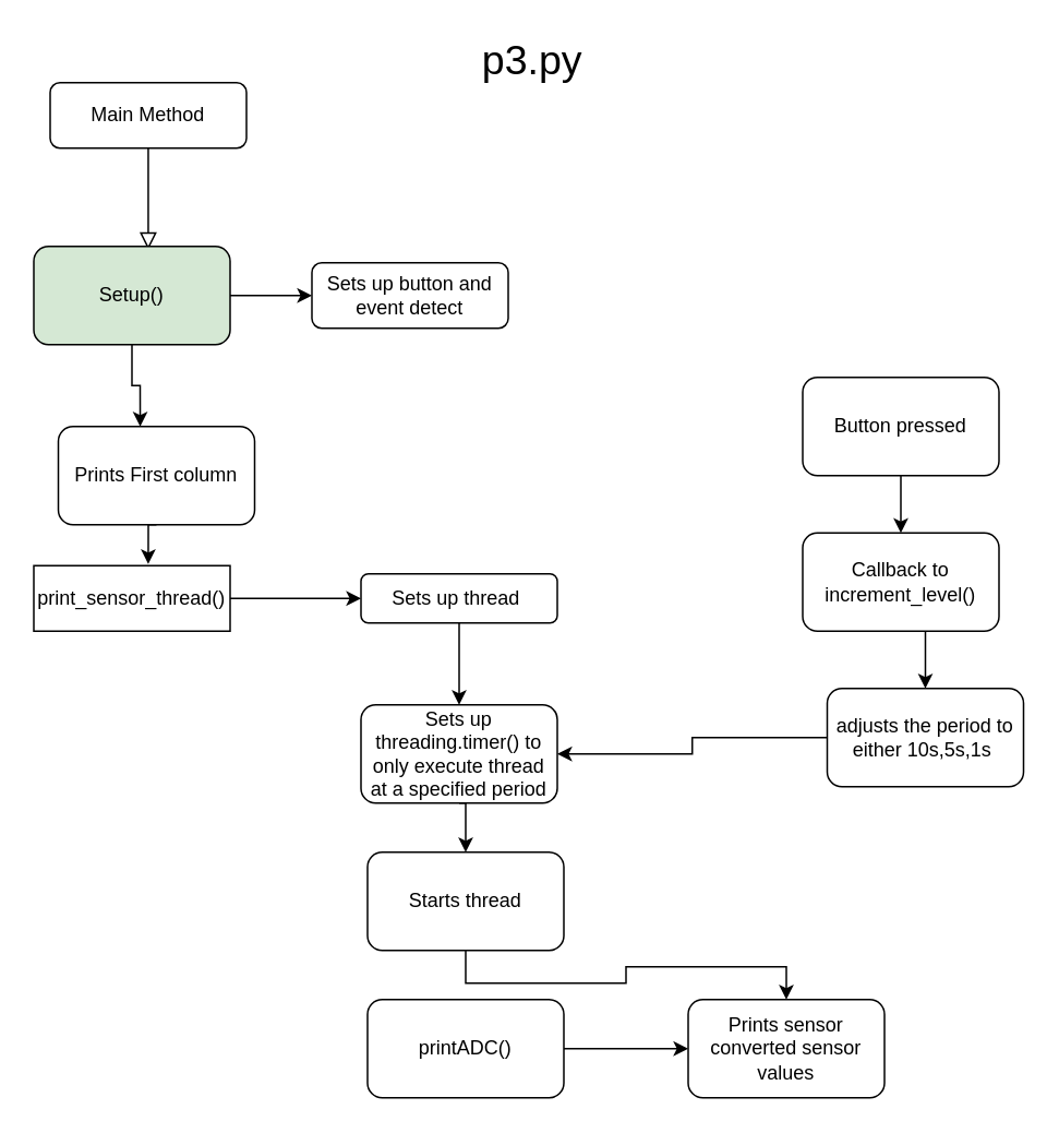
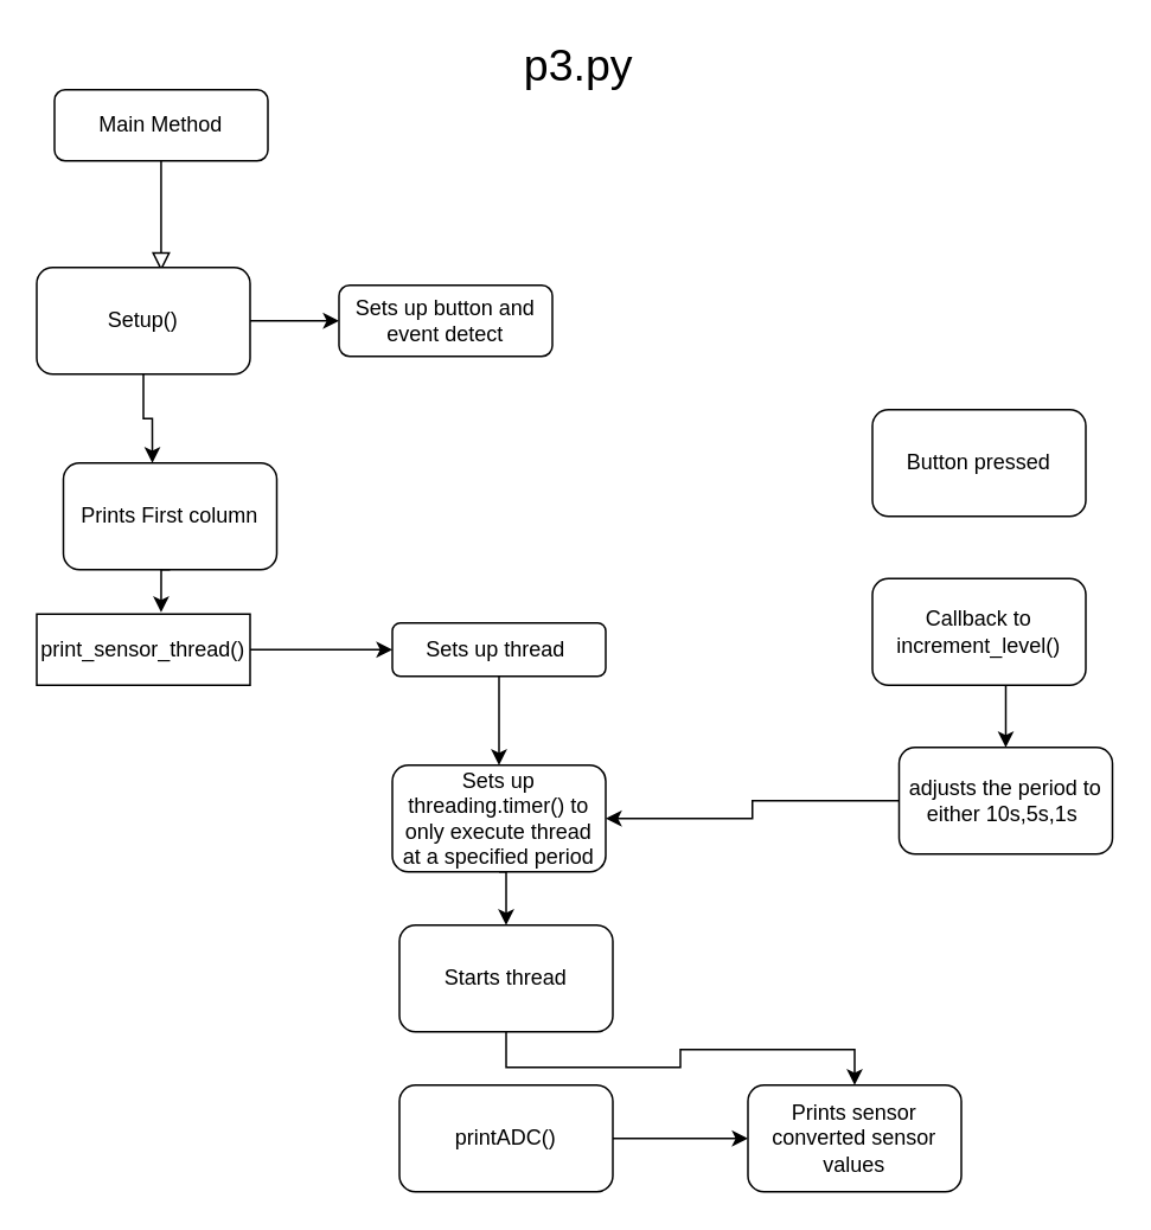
- <mxCell id="9" value="&lt;span&gt;Setup()&lt;/span&gt;" style="rounded=1;whiteSpace=wrap;html=1;fillColor=#d5e8d4;" vertex="1" parent="1"><mxGeometry x="20" y="150" width="120" height="60" as="geometry" /></mxCell>
+ <mxCell id="9" value="&lt;span&gt;Setup()&lt;/span&gt;" style="rounded=1;whiteSpace=wrap;html=1;" vertex="1" parent="1"><mxGeometry x="20" y="150" width="120" height="60" as="geometry" /></mxCell>
- <mxCell id="21" style="edgeStyle=orthogonalEdgeStyle;rounded=0;orthogonalLoop=1;jettySize=auto;html=1;exitX=0.5;exitY=1;exitDx=0;exitDy=0;entryX=0.5;entryY=0;entryDx=0;entryDy=0;" edge="1" parent="1" source="22" target="24"><mxGeometry relative="1" as="geometry" /></mxCell>
